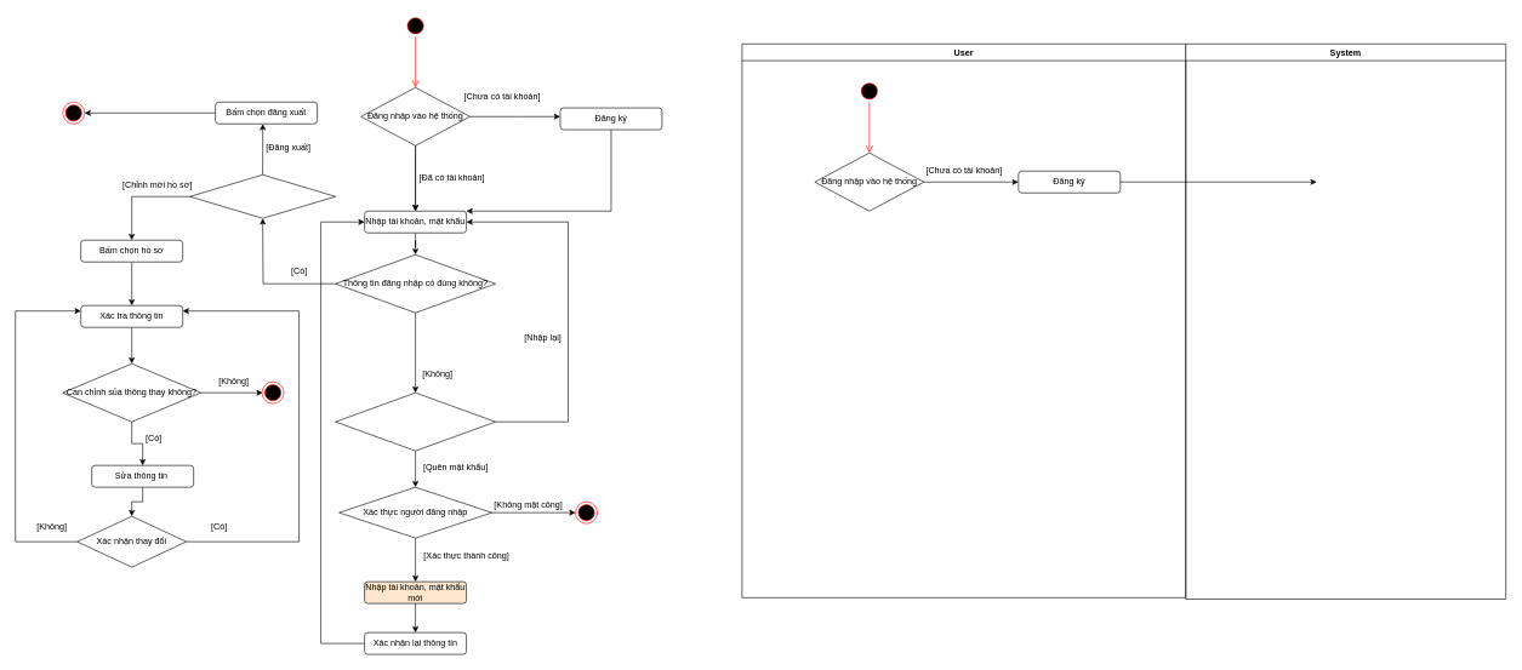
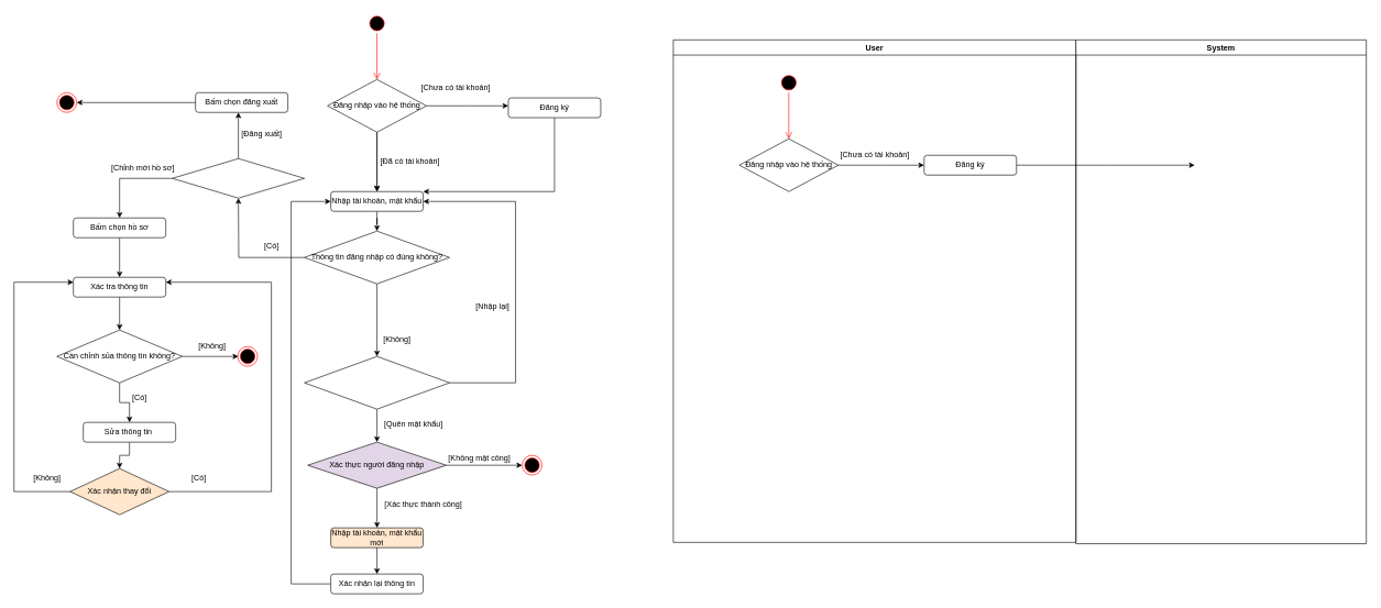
- <mxCell id="15" value="Cần chỉnh sủa thông thay không?" style="rhombus;whiteSpace=wrap;html=1;" parent="1" vertex="1"><mxGeometry x="85" y="500" width="190" height="80" as="geometry" /></mxCell>
+ <mxCell id="15" value="Cần chỉnh sủa thông tin không?" style="rhombus;whiteSpace=wrap;html=1;" parent="1" vertex="1"><mxGeometry x="85" y="500" width="190" height="80" as="geometry" /></mxCell>
- <mxCell id="44" value="Xác thực người đăng nhập" style="rhombus;whiteSpace=wrap;html=1;" parent="1" vertex="1"><mxGeometry x="465" y="670" width="210" height="70" as="geometry" /></mxCell>
+ <mxCell id="44" value="Xác thực người đăng nhập" style="rhombus;whiteSpace=wrap;html=1;fillColor=#e1d5e7;" parent="1" vertex="1"><mxGeometry x="465" y="670" width="210" height="70" as="geometry" /></mxCell>
- <mxCell id="10" value="Xác nhận thay đổi" style="rhombus;whiteSpace=wrap;html=1;" parent="1" vertex="1"><mxGeometry x="105" y="710" width="150" height="70" as="geometry" /></mxCell>
+ <mxCell id="10" value="Xác nhận thay đổi" style="rhombus;whiteSpace=wrap;html=1;fillColor=#ffe6cc;" parent="1" vertex="1"><mxGeometry x="105" y="710" width="150" height="70" as="geometry" /></mxCell>
